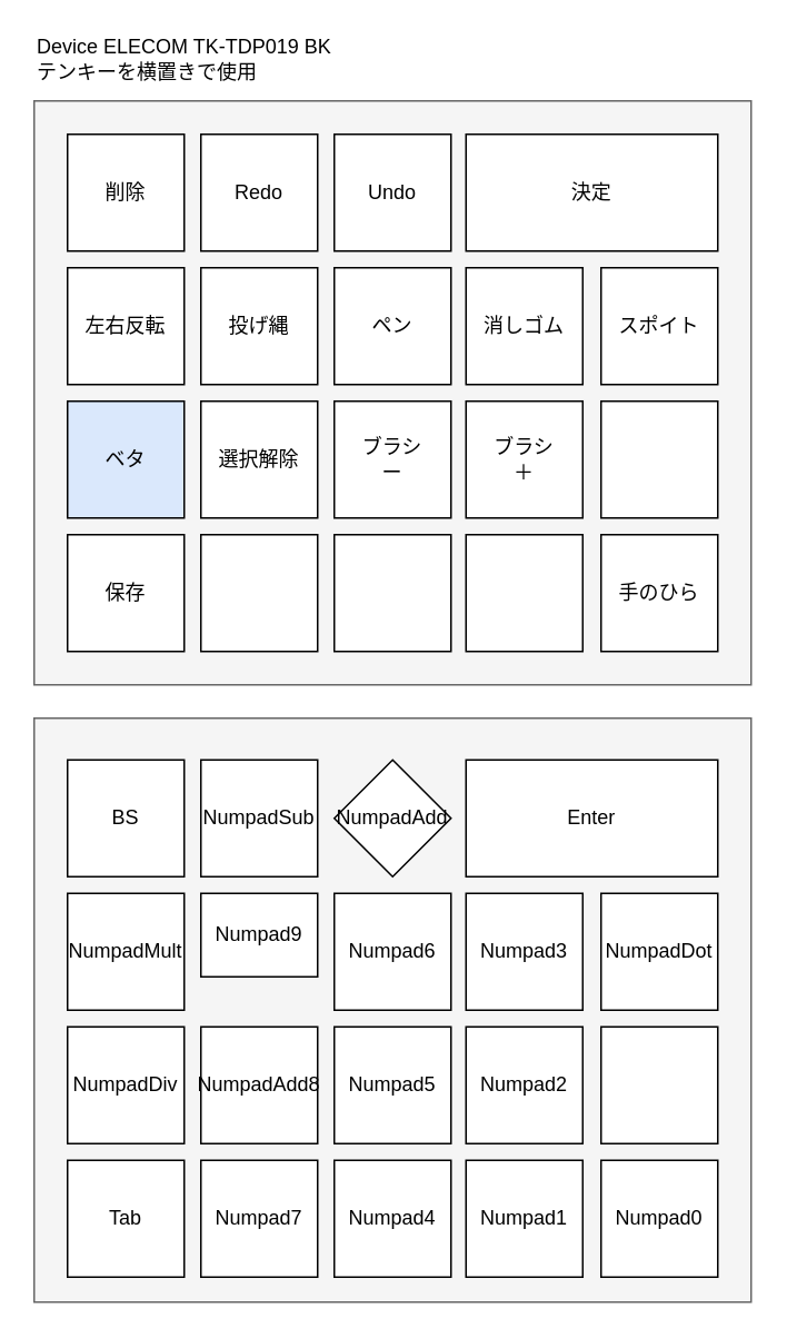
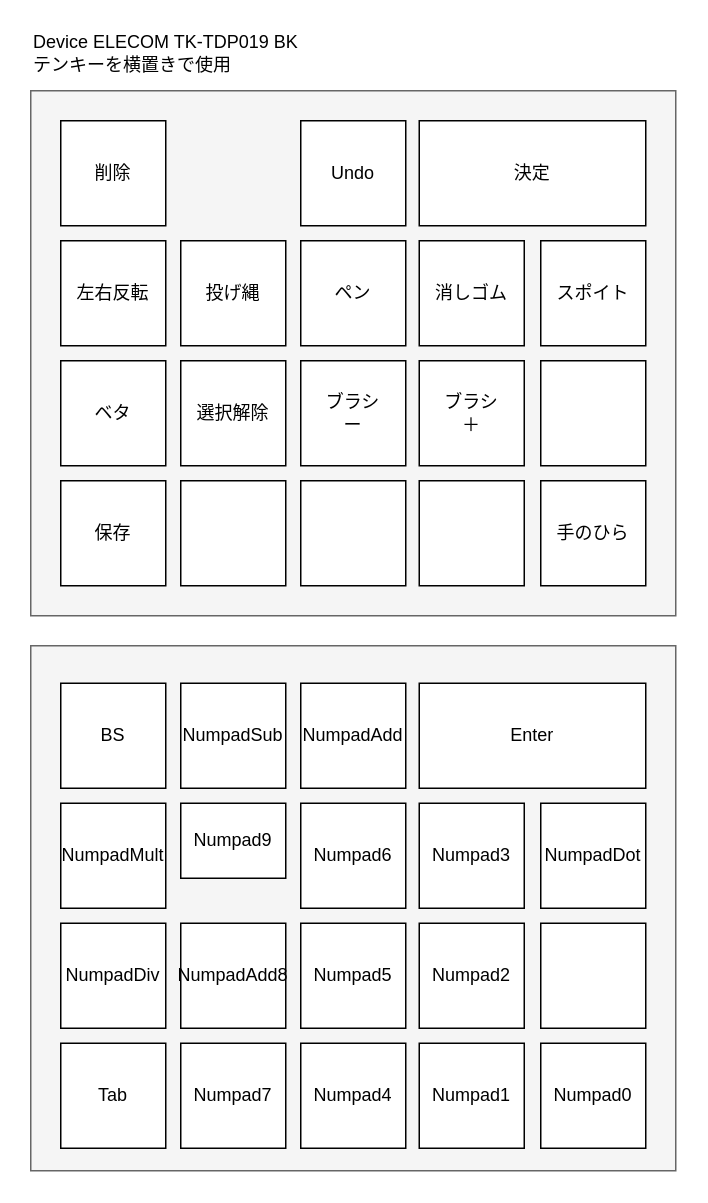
- <mxCell id="8" value="Redo" style="whiteSpace=wrap;html=1;" parent="1" vertex="1"><mxGeometry x="120" y="80" width="70" height="70" as="geometry" /></mxCell>
- <mxCell id="6" value="ベタ" style="whiteSpace=wrap;html=1;fillColor=#dae8fc;" parent="1" vertex="1"><mxGeometry x="40" y="240" width="70" height="70" as="geometry" /></mxCell>
+ <mxCell id="6" value="ベタ" style="whiteSpace=wrap;html=1;" parent="1" vertex="1"><mxGeometry x="40" y="240" width="70" height="70" as="geometry" /></mxCell>
- <mxCell id="32" value="NumpadAdd" style="rhombus;whiteSpace=wrap;html=1;" parent="1" vertex="1"><mxGeometry x="200" y="455" width="70" height="70" as="geometry" /></mxCell>
+ <mxCell id="32" value="NumpadAdd" style="whiteSpace=wrap;html=1;" parent="1" vertex="1"><mxGeometry x="200" y="455" width="70" height="70" as="geometry" /></mxCell>
